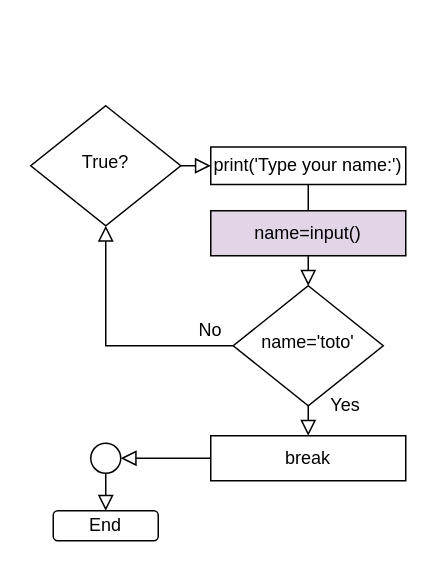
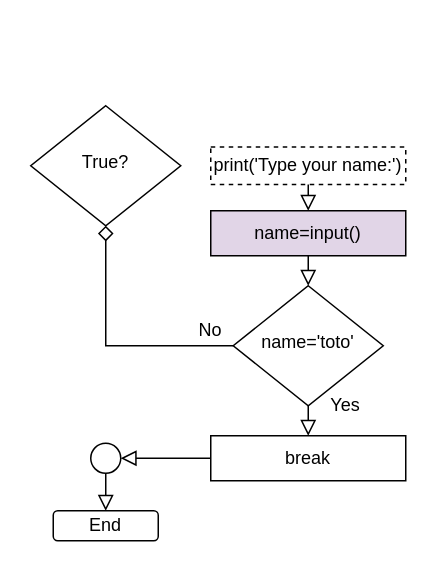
- <mxCell id="9" value="" style="rounded=0;html=1;jettySize=auto;orthogonalLoop=1;fontSize=11;endArrow=block;endFill=0;endSize=8;strokeWidth=1;shadow=0;labelBackgroundColor=none;edgeStyle=orthogonalEdgeStyle;entryX=0;entryY=0.5;entryDx=0;entryDy=0;exitX=1;exitY=0.5;exitDx=0;exitDy=0;" edge="1" parent="2" source="3" target="4"><mxGeometry relative="1" as="geometry"><mxPoint x="60.029" y="30" as="sourcePoint" /><mxPoint x="60.029" y="60.023" as="targetPoint" /></mxGeometry></mxCell>
- <mxCell id="4" value="print('Type your name:')" style="rounded=0;whiteSpace=wrap;html=1;" vertex="1" parent="2"><mxGeometry x="120" y="77.5" width="130" height="25" as="geometry" /></mxCell>
+ <mxCell id="4" value="print('Type your name:')" style="rounded=0;whiteSpace=wrap;html=1;dashed=1;" vertex="1" parent="2"><mxGeometry x="120" y="77.5" width="130" height="25" as="geometry" /></mxCell>
- <mxCell id="10" value="" style="rounded=0;html=1;jettySize=auto;orthogonalLoop=1;fontSize=11;endArrow=none;endFill=0;endSize=8;strokeWidth=1;shadow=0;labelBackgroundColor=none;edgeStyle=orthogonalEdgeStyle;entryX=0.5;entryY=0;entryDx=0;entryDy=0;exitX=0.5;exitY=1;exitDx=0;exitDy=0;" edge="1" parent="2" source="4" target="6"><mxGeometry relative="1" as="geometry"><mxPoint x="60.029" y="30" as="sourcePoint" /><mxPoint x="60.029" y="60.023" as="targetPoint" /><Array as="points"><mxPoint x="185" y="120" /><mxPoint x="185" y="120" /></Array></mxGeometry></mxCell>
+ <mxCell id="10" value="" style="rounded=0;html=1;jettySize=auto;orthogonalLoop=1;fontSize=11;endArrow=block;endFill=0;endSize=8;strokeWidth=1;shadow=0;labelBackgroundColor=none;edgeStyle=orthogonalEdgeStyle;entryX=0.5;entryY=0;entryDx=0;entryDy=0;exitX=0.5;exitY=1;exitDx=0;exitDy=0;" edge="1" parent="2" source="4" target="6"><mxGeometry relative="1" as="geometry"><mxPoint x="60.029" y="30" as="sourcePoint" /><mxPoint x="60.029" y="60.023" as="targetPoint" /><Array as="points"><mxPoint x="185" y="120" /><mxPoint x="185" y="120" /></Array></mxGeometry></mxCell>
- <mxCell id="14" value="" style="rounded=0;html=1;jettySize=auto;orthogonalLoop=1;fontSize=11;endArrow=block;endFill=0;endSize=8;strokeWidth=1;shadow=0;labelBackgroundColor=none;edgeStyle=orthogonalEdgeStyle;exitX=0;exitY=0.5;exitDx=0;exitDy=0;entryX=0.5;entryY=1;entryDx=0;entryDy=0;" edge="1" parent="2" source="5" target="3"><mxGeometry relative="1" as="geometry"><mxPoint x="60.029" y="30" as="sourcePoint" /><mxPoint x="60.029" y="60.023" as="targetPoint" /></mxGeometry></mxCell>
+ <mxCell id="14" value="" style="rounded=0;html=1;jettySize=auto;orthogonalLoop=1;fontSize=11;endArrow=diamond;endFill=0;endSize=8;strokeWidth=1;shadow=0;labelBackgroundColor=none;edgeStyle=orthogonalEdgeStyle;exitX=0;exitY=0.5;exitDx=0;exitDy=0;entryX=0.5;entryY=1;entryDx=0;entryDy=0;" edge="1" parent="2" source="5" target="3"><mxGeometry relative="1" as="geometry"><mxPoint x="60.029" y="30" as="sourcePoint" /><mxPoint x="60.029" y="60.023" as="targetPoint" /></mxGeometry></mxCell>
